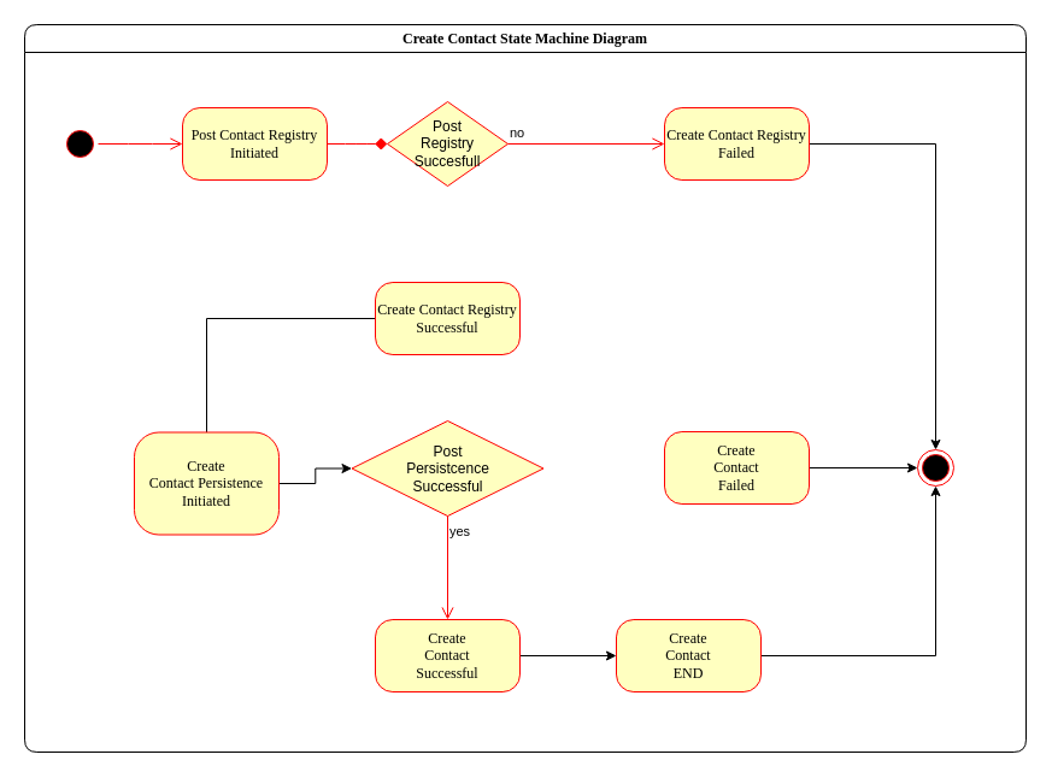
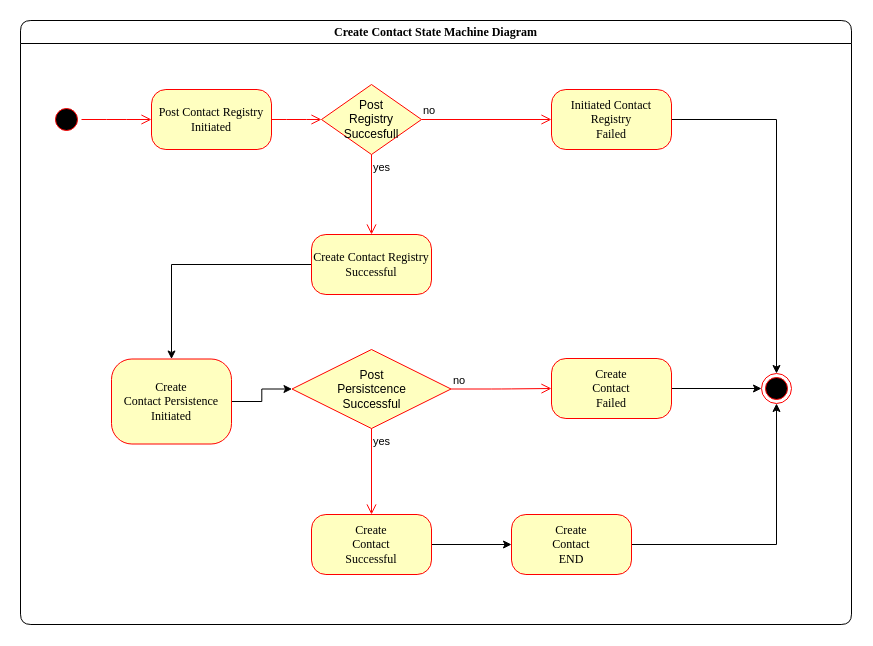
- <mxCell id="3" style="edgeStyle=elbowEdgeStyle;html=1;labelBackgroundColor=none;endArrow=diamond;endSize=8;strokeColor=#ff0000;fontFamily=Verdana;fontSize=12;align=left;entryX=0;entryY=0.5;entryDx=0;entryDy=0;" parent="2" source="4" target="7" edge="1"><mxGeometry relative="1" as="geometry"><mxPoint x="300" y="240" as="targetPoint" /></mxGeometry></mxCell>
+ <mxCell id="3" style="edgeStyle=elbowEdgeStyle;html=1;labelBackgroundColor=none;endArrow=open;endSize=8;strokeColor=#ff0000;fontFamily=Verdana;fontSize=12;align=left;entryX=0;entryY=0.5;entryDx=0;entryDy=0;" parent="2" source="4" target="7" edge="1"><mxGeometry relative="1" as="geometry"><mxPoint x="300" y="240" as="targetPoint" /></mxGeometry></mxCell>
- <mxCell id="11" value="Create Contact Registry&lt;br&gt;Failed" style="rounded=1;whiteSpace=wrap;html=1;arcSize=24;fillColor=#ffffc0;strokeColor=#ff0000;shadow=0;comic=0;labelBackgroundColor=none;fontFamily=Verdana;fontSize=12;fontColor=#000000;align=center;" vertex="1" parent="2"><mxGeometry x="531" y="69" width="120" height="60" as="geometry" /></mxCell>
+ <mxCell id="11" value="Initiated Contact Registry&lt;br&gt;Failed" style="rounded=1;whiteSpace=wrap;html=1;arcSize=24;fillColor=#ffffc0;strokeColor=#ff0000;shadow=0;comic=0;labelBackgroundColor=none;fontFamily=Verdana;fontSize=12;fontColor=#000000;align=center;" vertex="1" parent="2"><mxGeometry x="531" y="69" width="120" height="60" as="geometry" /></mxCell>
+ <mxCell id="9" value="yes" style="edgeStyle=orthogonalEdgeStyle;html=1;align=left;verticalAlign=top;endArrow=open;endSize=8;strokeColor=#ff0000;entryX=0.5;entryY=0;entryDx=0;entryDy=0;" edge="1" source="7" parent="2" target="13"><mxGeometry x="-1" relative="1" as="geometry"><mxPoint x="360" y="300" as="targetPoint" /></mxGeometry></mxCell>
- <mxCell id="12" style="edgeStyle=orthogonalEdgeStyle;rounded=0;orthogonalLoop=1;jettySize=auto;html=1;endArrow=none;" edge="1" parent="2" source="13" target="15"><mxGeometry relative="1" as="geometry" /></mxCell>
+ <mxCell id="12" style="edgeStyle=orthogonalEdgeStyle;rounded=0;orthogonalLoop=1;jettySize=auto;html=1;" edge="1" parent="2" source="13" target="15"><mxGeometry relative="1" as="geometry" /></mxCell>
+ <mxCell id="17" value="no" style="edgeStyle=orthogonalEdgeStyle;html=1;align=left;verticalAlign=bottom;endArrow=open;endSize=8;strokeColor=#ff0000;entryX=0;entryY=0.5;entryDx=0;entryDy=0;" edge="1" source="16" parent="2" target="20"><mxGeometry x="-1" relative="1" as="geometry"><mxPoint x="461" y="339" as="targetPoint" /></mxGeometry></mxCell>
